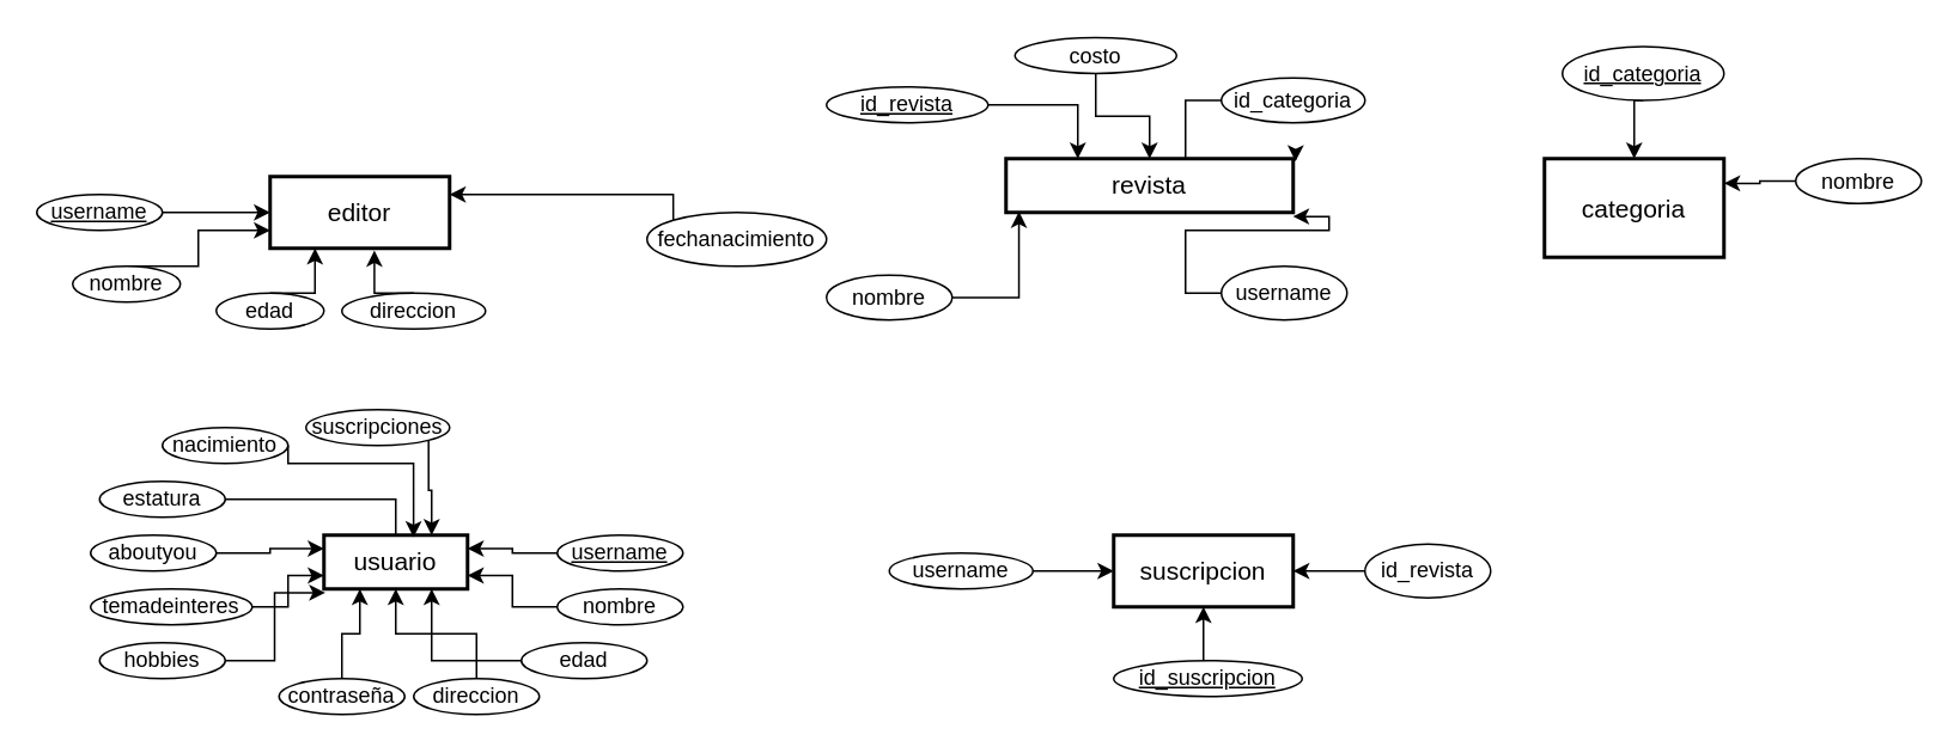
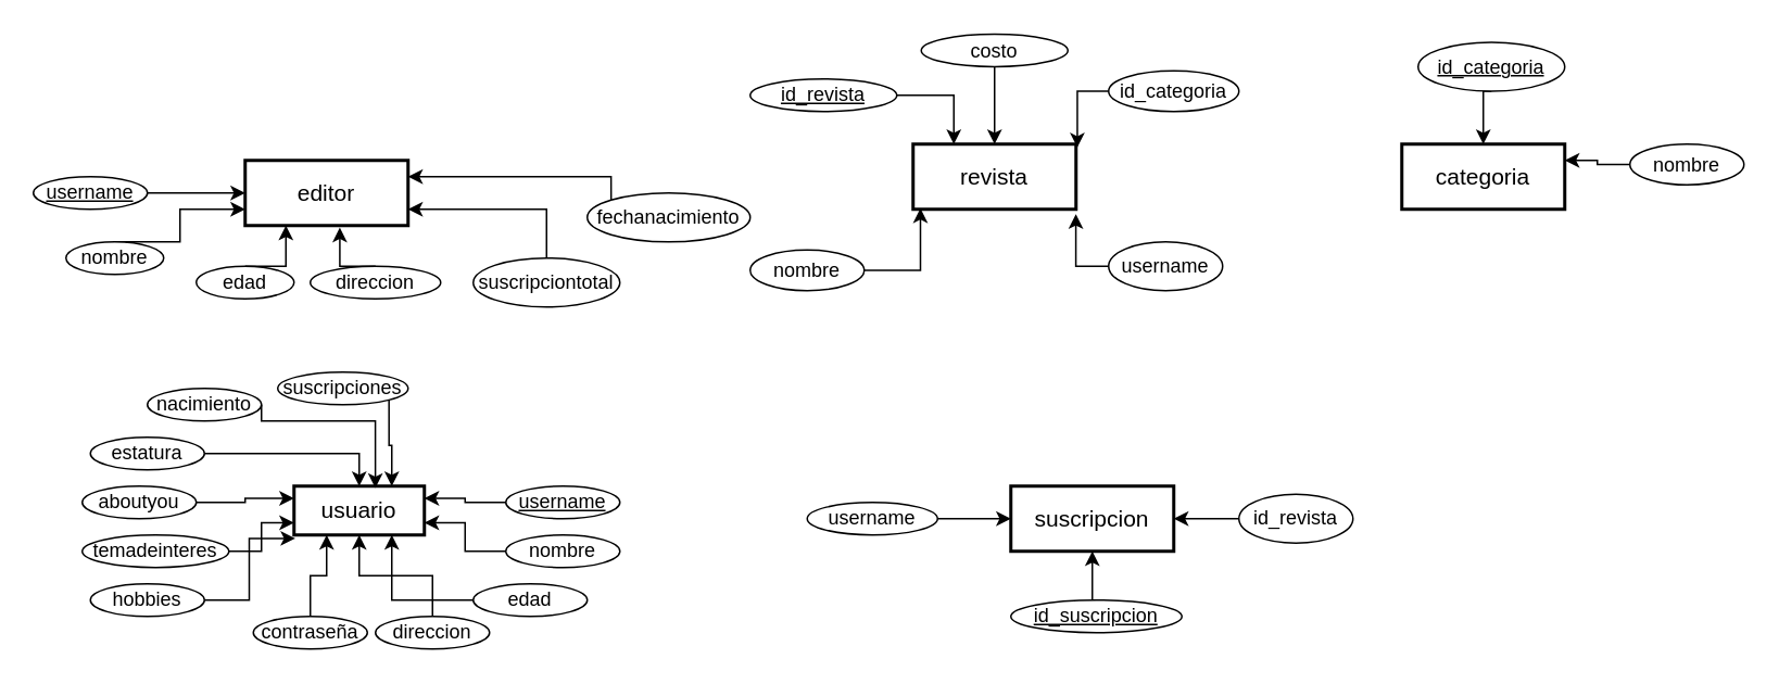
- <mxCell id="15" value="revista" style="strokeWidth=2;whiteSpace=wrap;html=1;align=center;fontSize=14;" vertex="1" parent="1"><mxGeometry x="560" y="88" width="160" height="30" as="geometry" /></mxCell>
+ <mxCell id="15" value="revista" style="strokeWidth=2;whiteSpace=wrap;html=1;align=center;fontSize=14;" vertex="1" parent="1"><mxGeometry x="560" y="88" width="100" height="40" as="geometry" /></mxCell>
- <mxCell id="26" value="categoria" style="strokeWidth=2;whiteSpace=wrap;html=1;align=center;fontSize=14;" vertex="1" parent="1"><mxGeometry x="860" y="88" width="100" height="55" as="geometry" /></mxCell>
+ <mxCell id="26" value="categoria" style="strokeWidth=2;whiteSpace=wrap;html=1;align=center;fontSize=14;" vertex="1" parent="1"><mxGeometry x="860" y="88" width="100" height="40" as="geometry" /></mxCell>
+ <mxCell id="11" style="edgeStyle=orthogonalEdgeStyle;rounded=0;orthogonalLoop=1;jettySize=auto;html=1;exitX=0.5;exitY=0;exitDx=0;exitDy=0;entryX=1;entryY=0.75;entryDx=0;entryDy=0;" edge="1" parent="1" source="12" target="2"><mxGeometry relative="1" as="geometry" /></mxCell>
+ <mxCell id="12" value="suscripciontotal" style="ellipse;whiteSpace=wrap;html=1;" vertex="1" parent="1"><mxGeometry x="290" y="158" width="90" height="30" as="geometry" /></mxCell>
- <mxCell id="56" style="edgeStyle=orthogonalEdgeStyle;rounded=0;orthogonalLoop=1;jettySize=auto;html=1;exitX=1;exitY=0.5;exitDx=0;exitDy=0;endArrow=none;" edge="1" parent="1" source="57" target="38"><mxGeometry relative="1" as="geometry" /></mxCell>
+ <mxCell id="56" style="edgeStyle=orthogonalEdgeStyle;rounded=0;orthogonalLoop=1;jettySize=auto;html=1;exitX=1;exitY=0.5;exitDx=0;exitDy=0;" edge="1" parent="1" source="57" target="38"><mxGeometry relative="1" as="geometry" /></mxCell>
